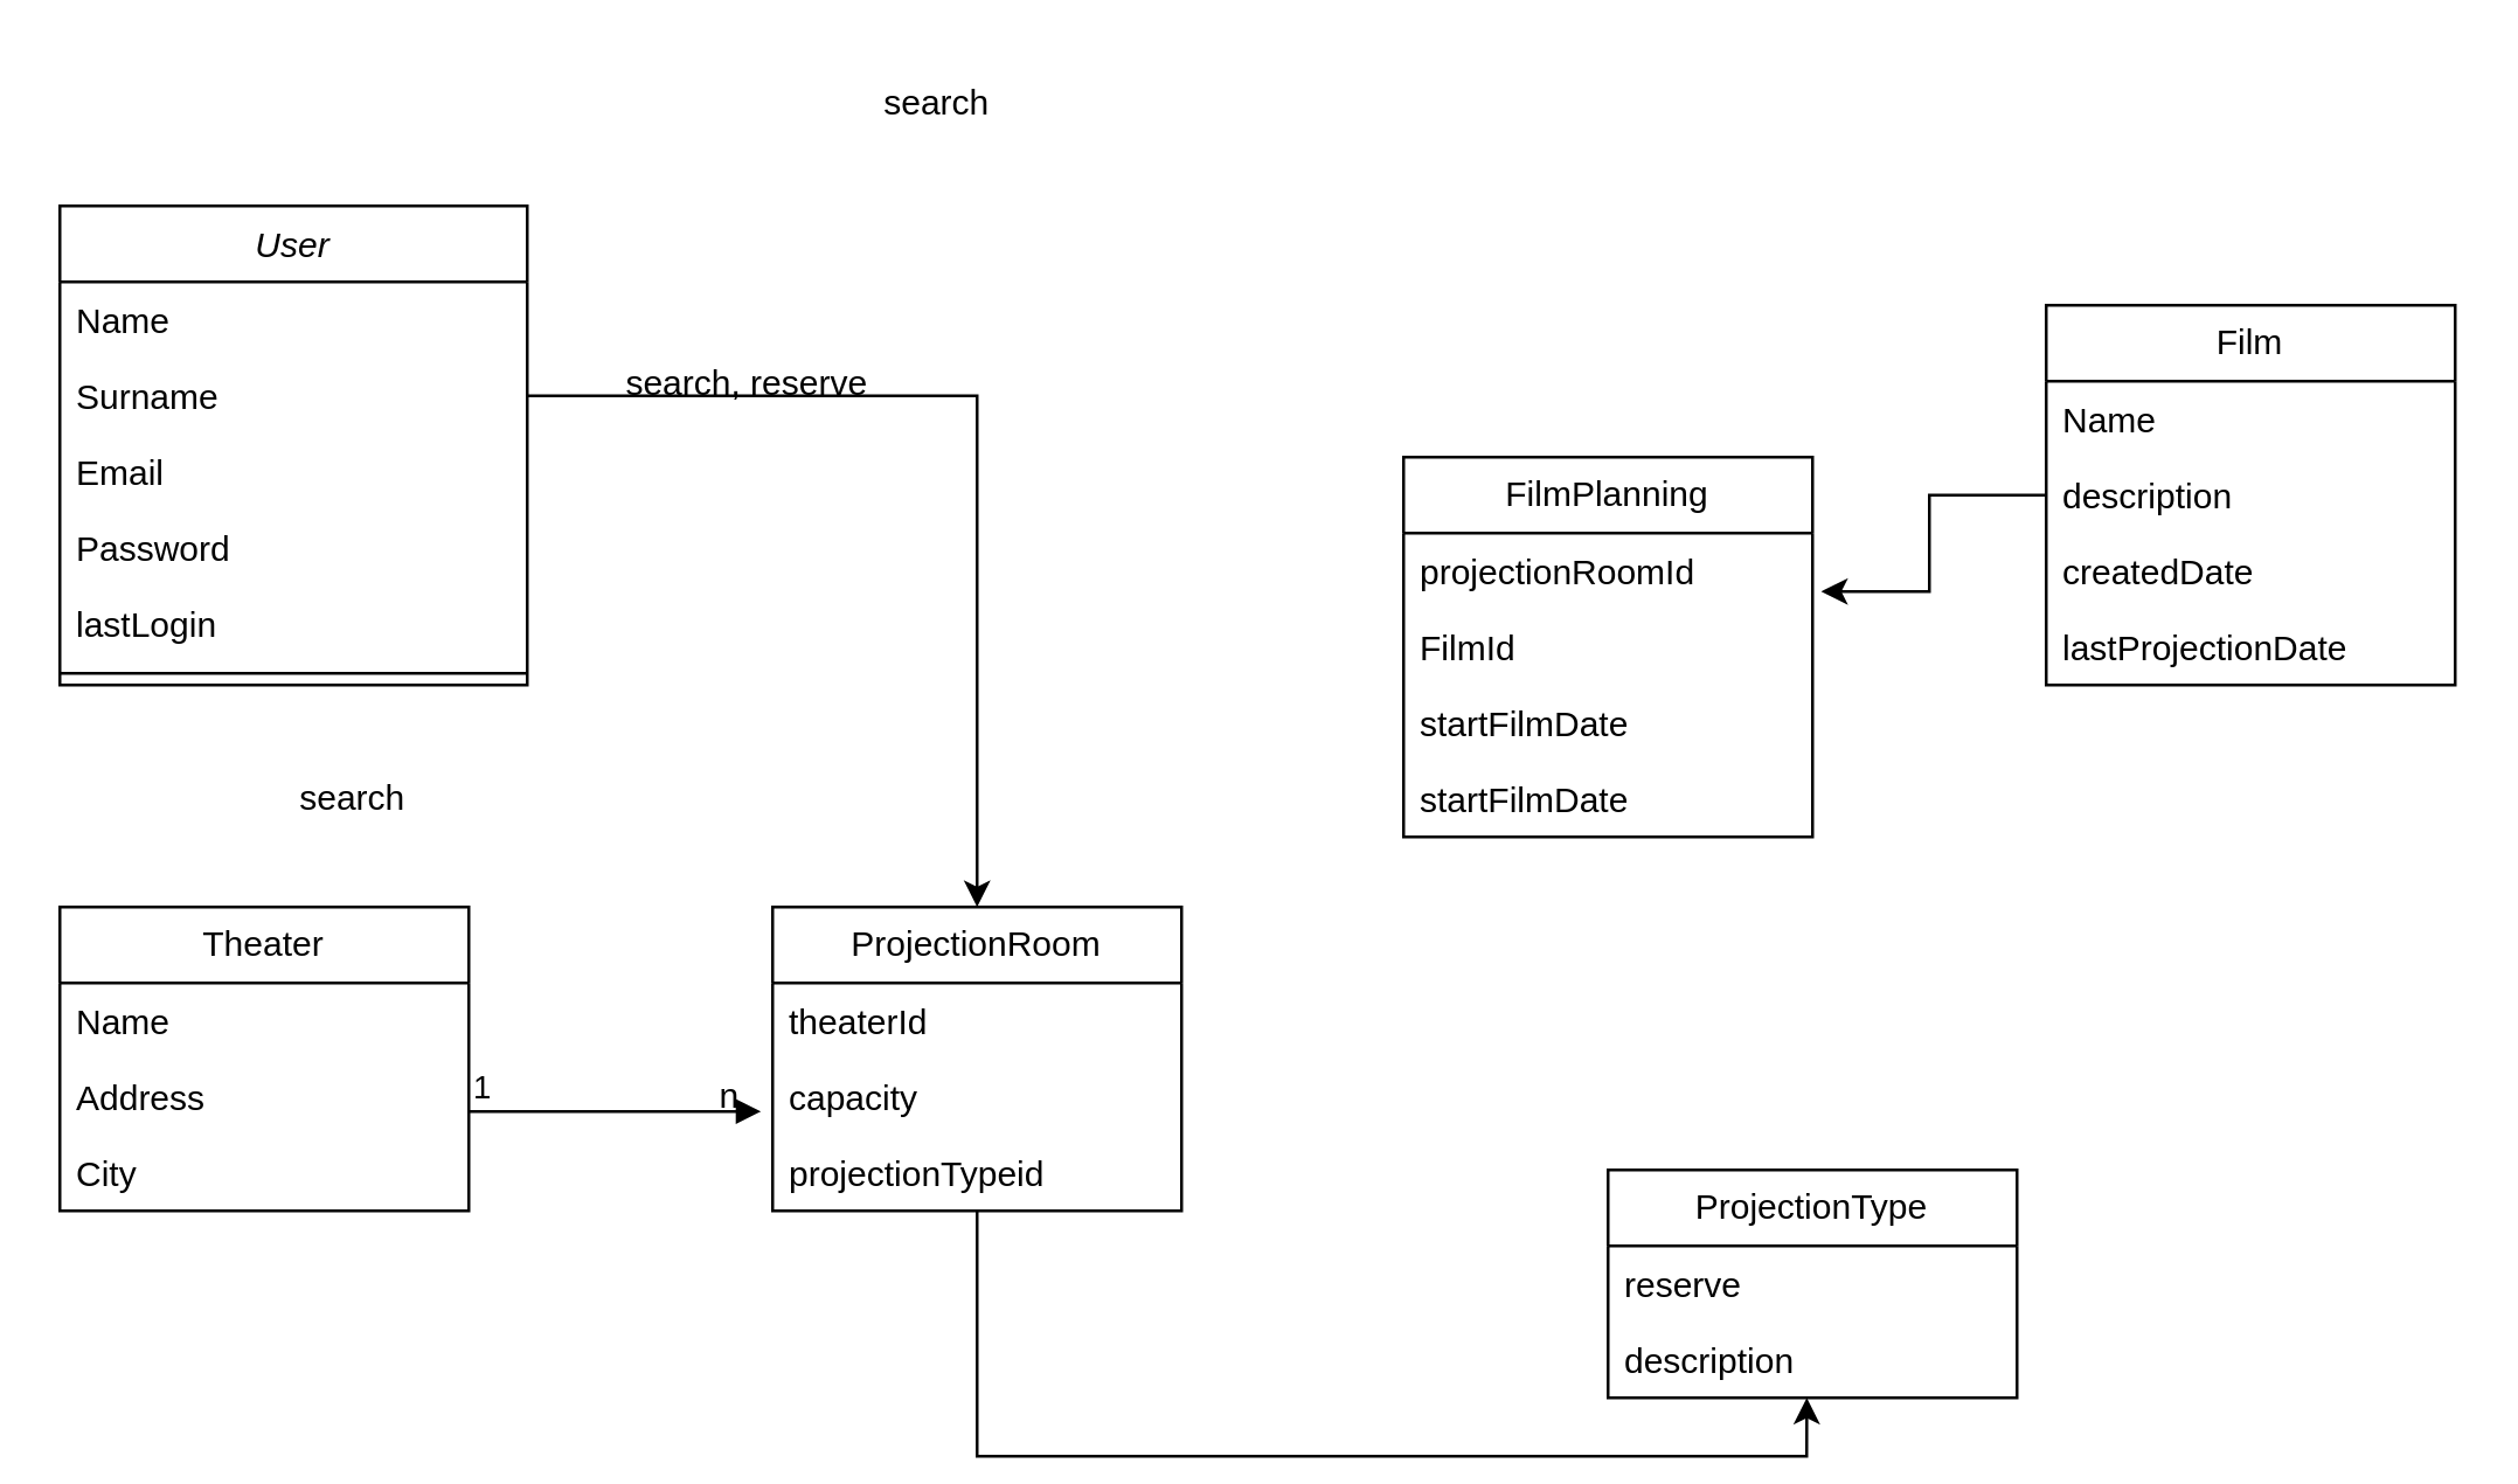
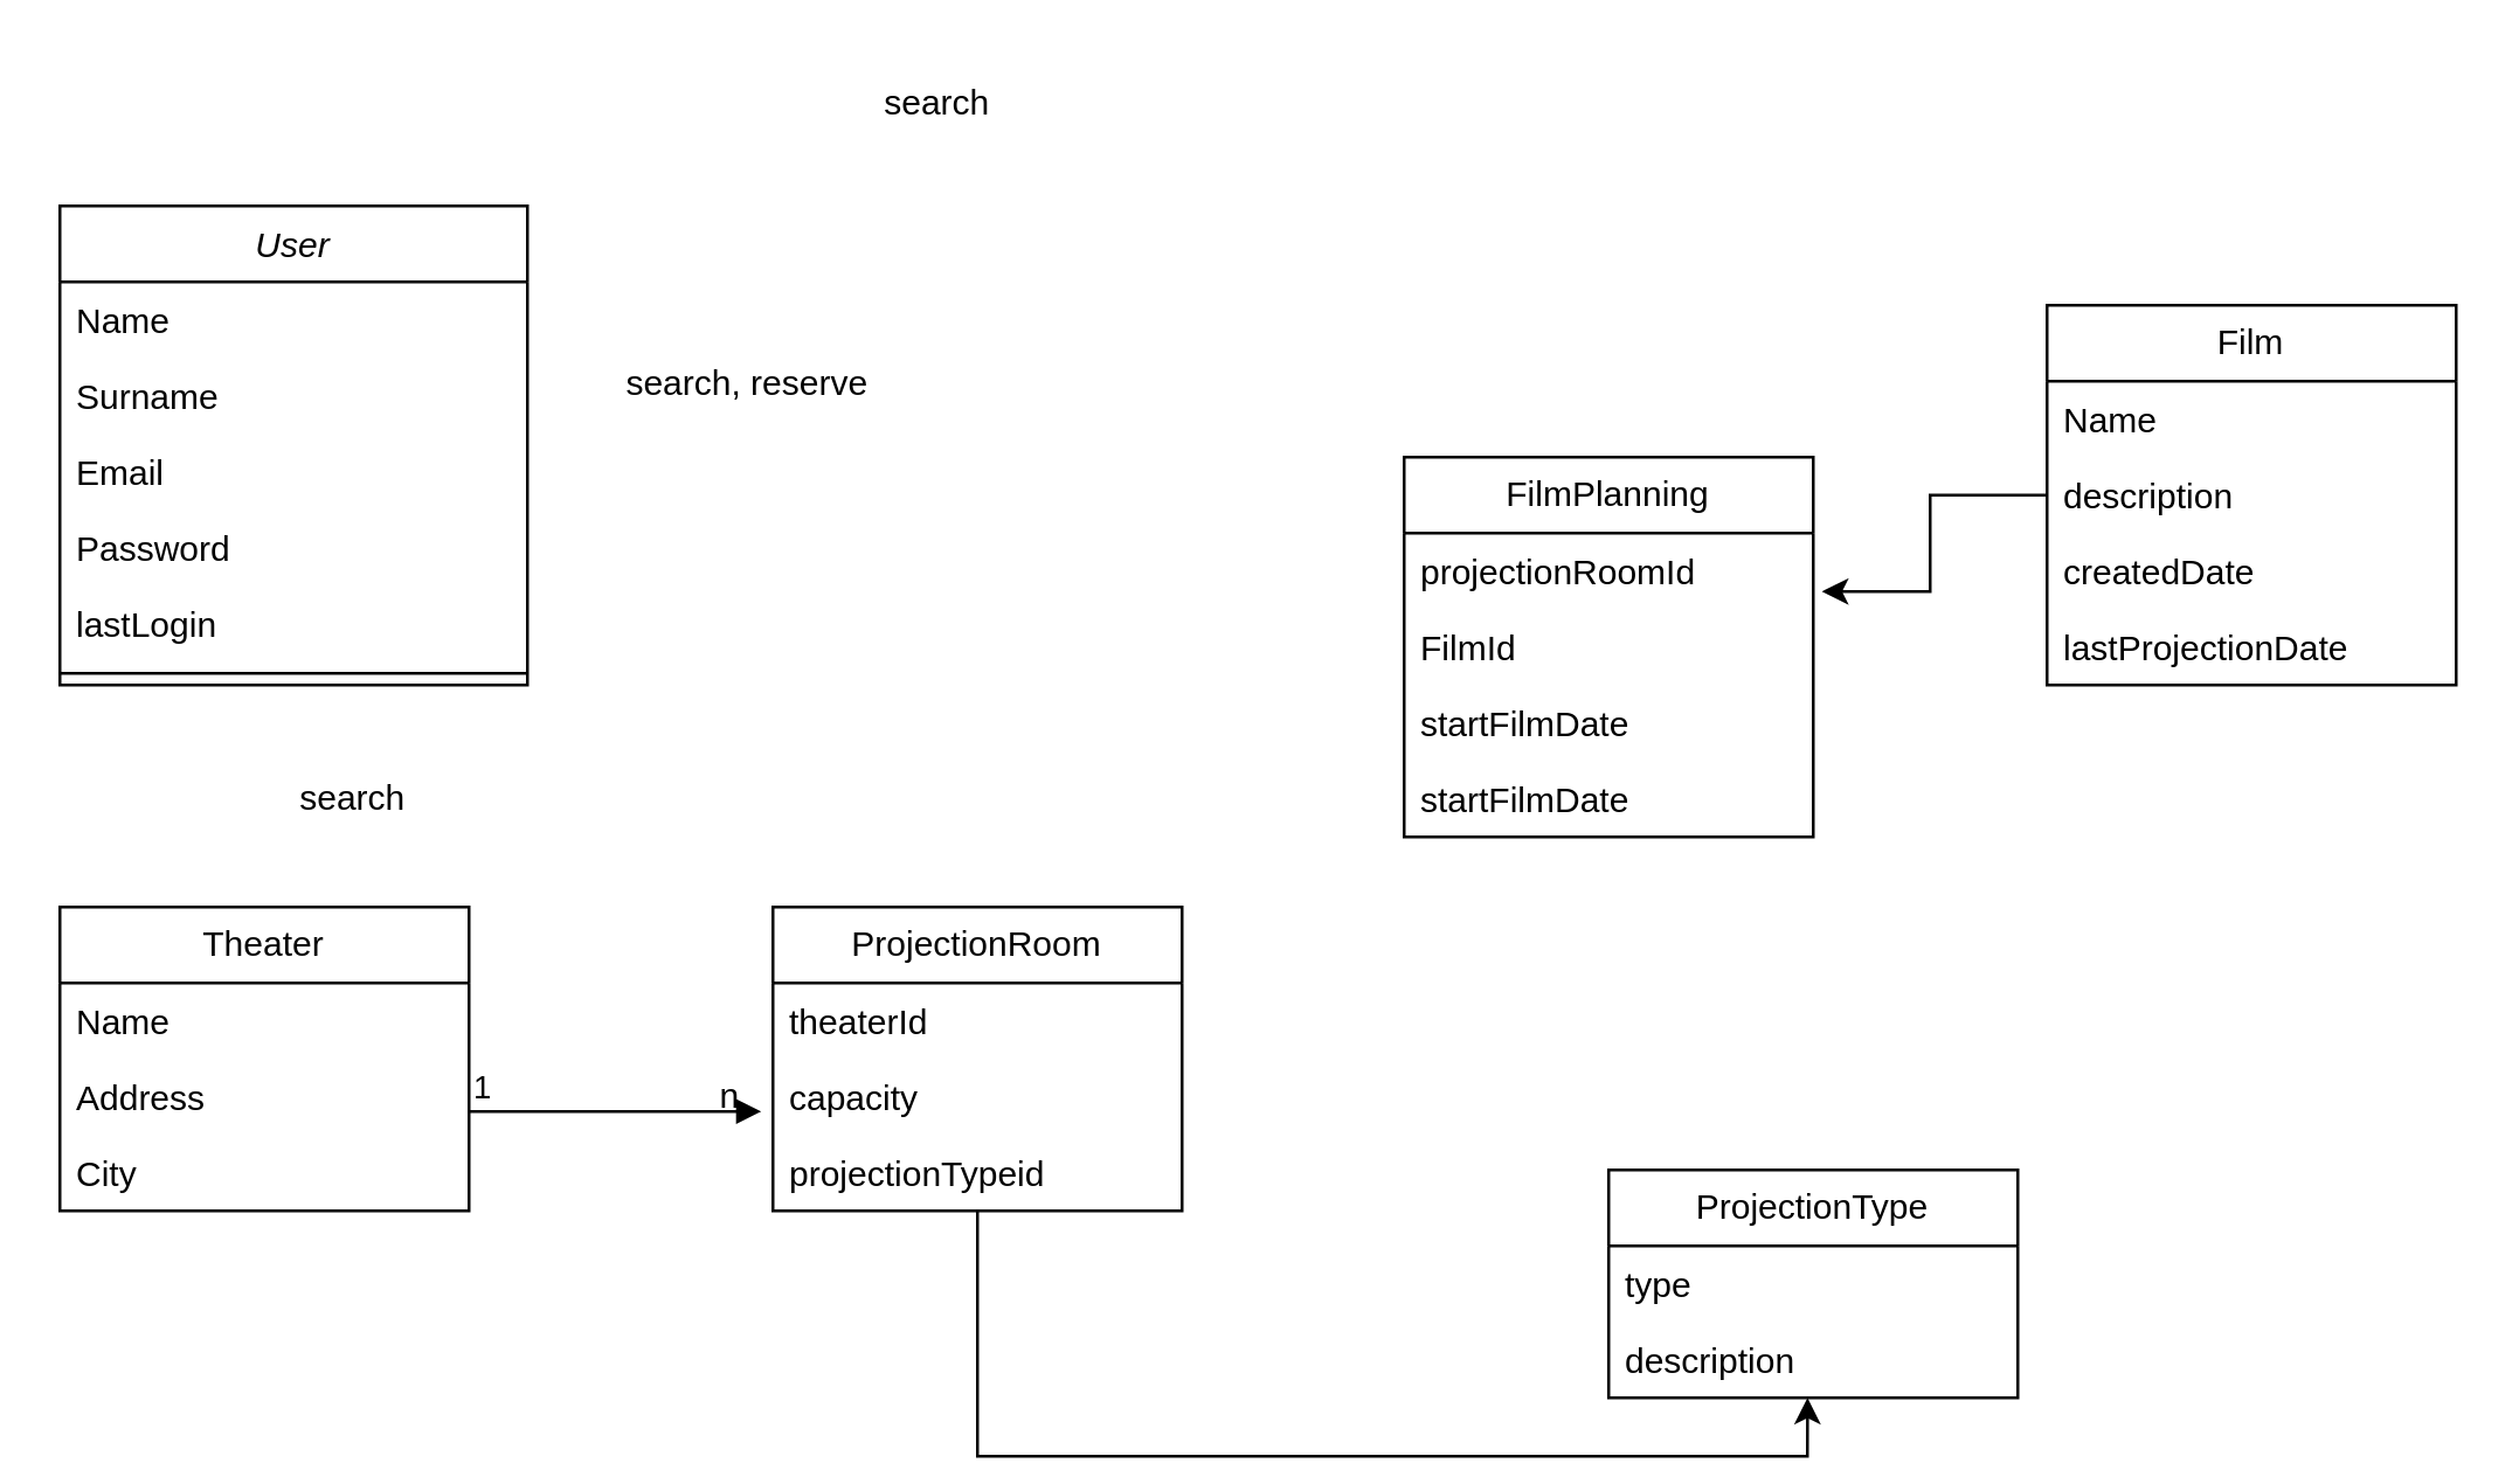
- <mxCell id="30" style="edgeStyle=orthogonalEdgeStyle;rounded=0;orthogonalLoop=1;jettySize=auto;html=1;entryX=0.5;entryY=0;entryDx=0;entryDy=0;" edge="1" parent="1" source="4" target="13"><mxGeometry relative="1" as="geometry" /></mxCell>
- <mxCell id="18" value="reserve" style="text;strokeColor=none;fillColor=none;align=left;verticalAlign=top;spacingLeft=4;spacingRight=4;overflow=hidden;rotatable=0;points=[[0,0.5],[1,0.5]];portConstraint=eastwest;whiteSpace=wrap;html=1;" vertex="1" parent="17"><mxGeometry y="26" width="140" height="26" as="geometry" /></mxCell>
+ <mxCell id="18" value="type" style="text;strokeColor=none;fillColor=none;align=left;verticalAlign=top;spacingLeft=4;spacingRight=4;overflow=hidden;rotatable=0;points=[[0,0.5],[1,0.5]];portConstraint=eastwest;whiteSpace=wrap;html=1;" vertex="1" parent="17"><mxGeometry y="26" width="140" height="26" as="geometry" /></mxCell>
